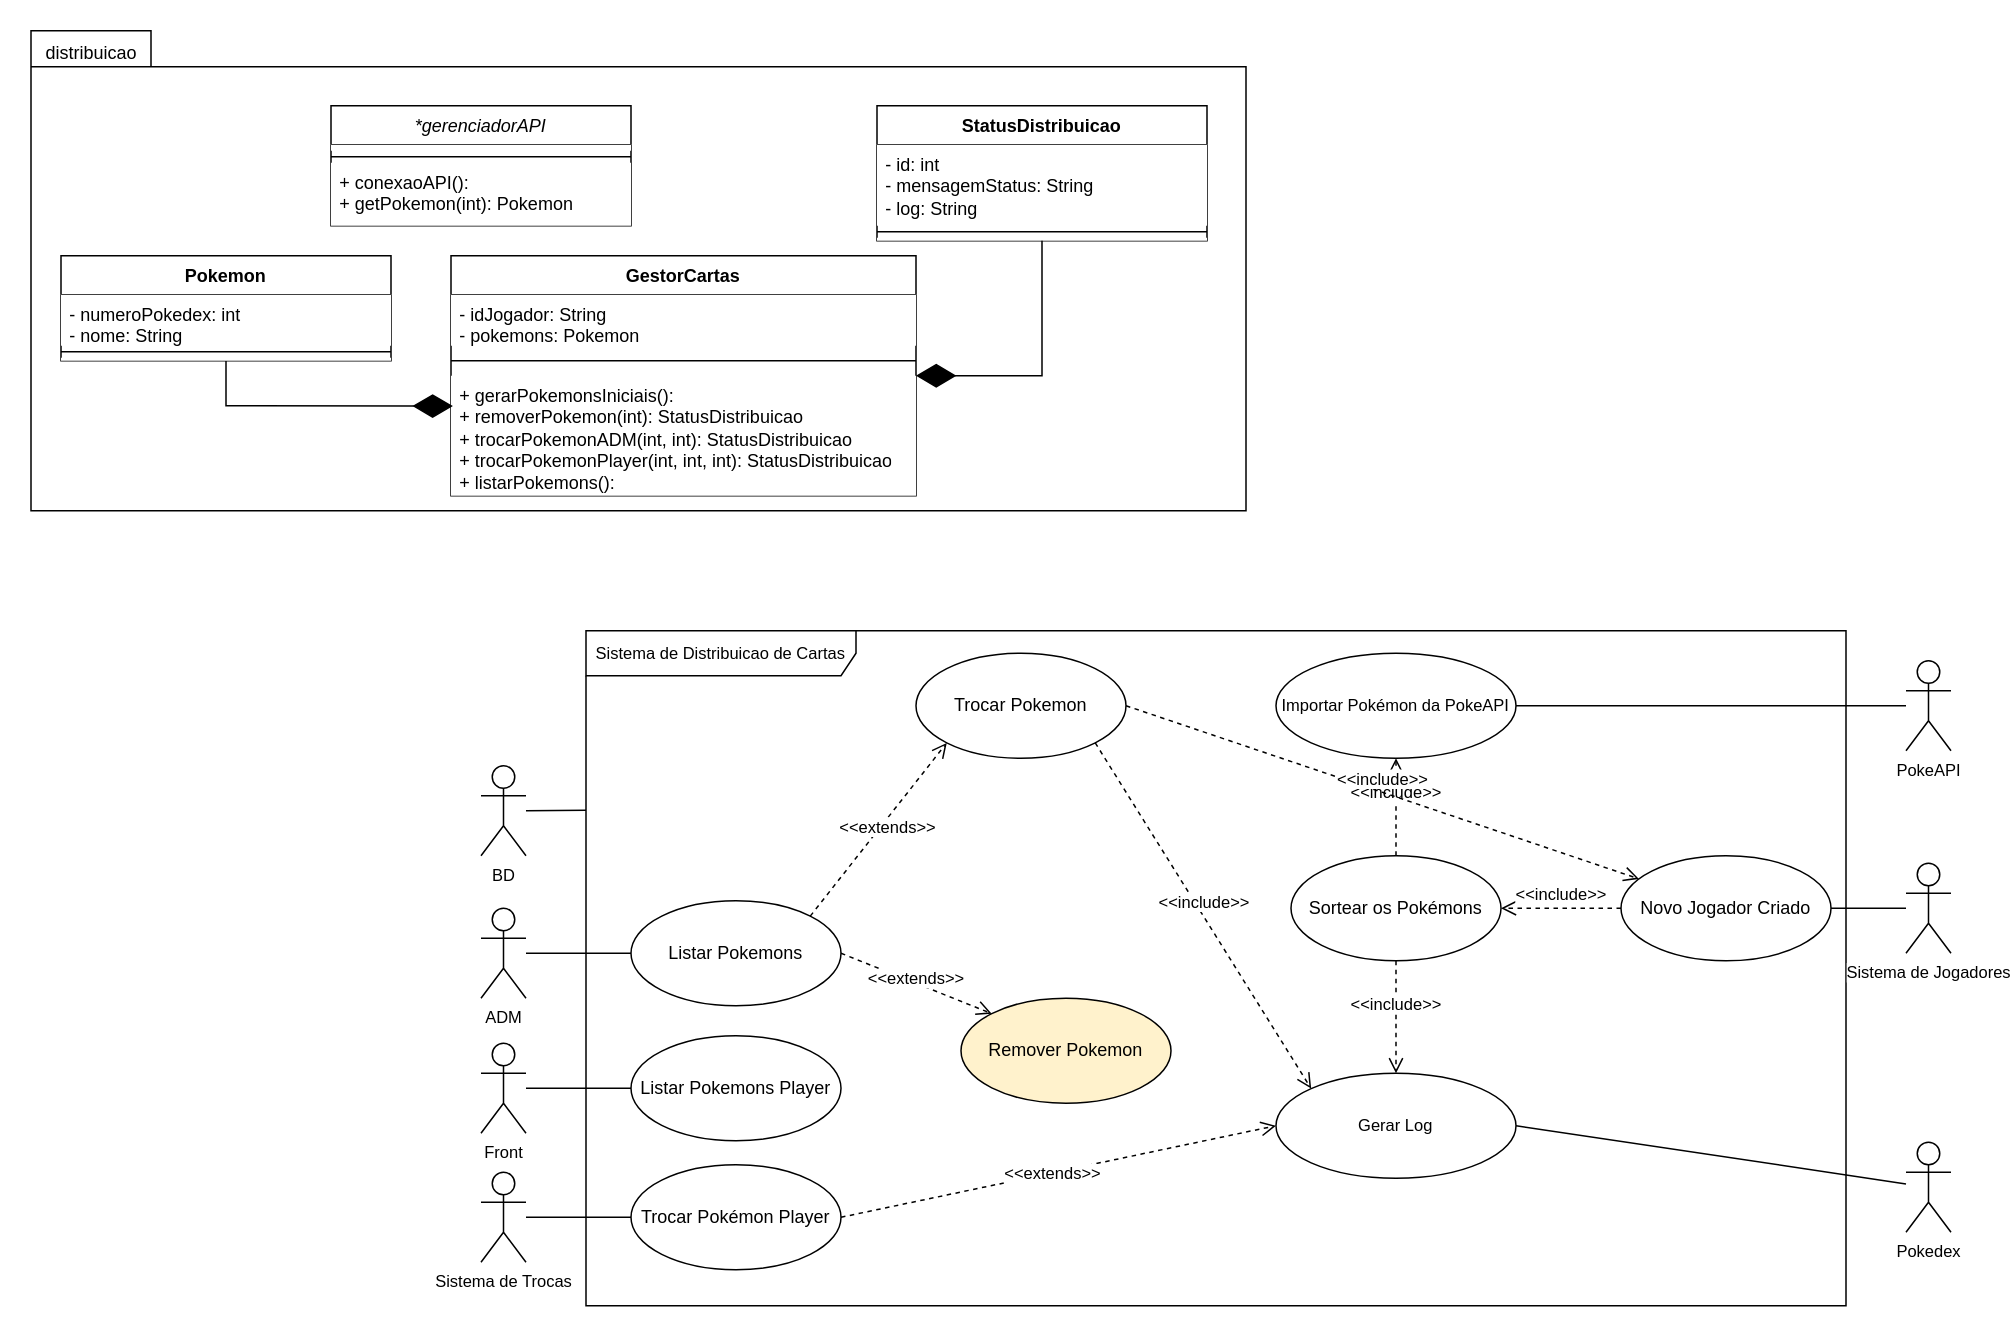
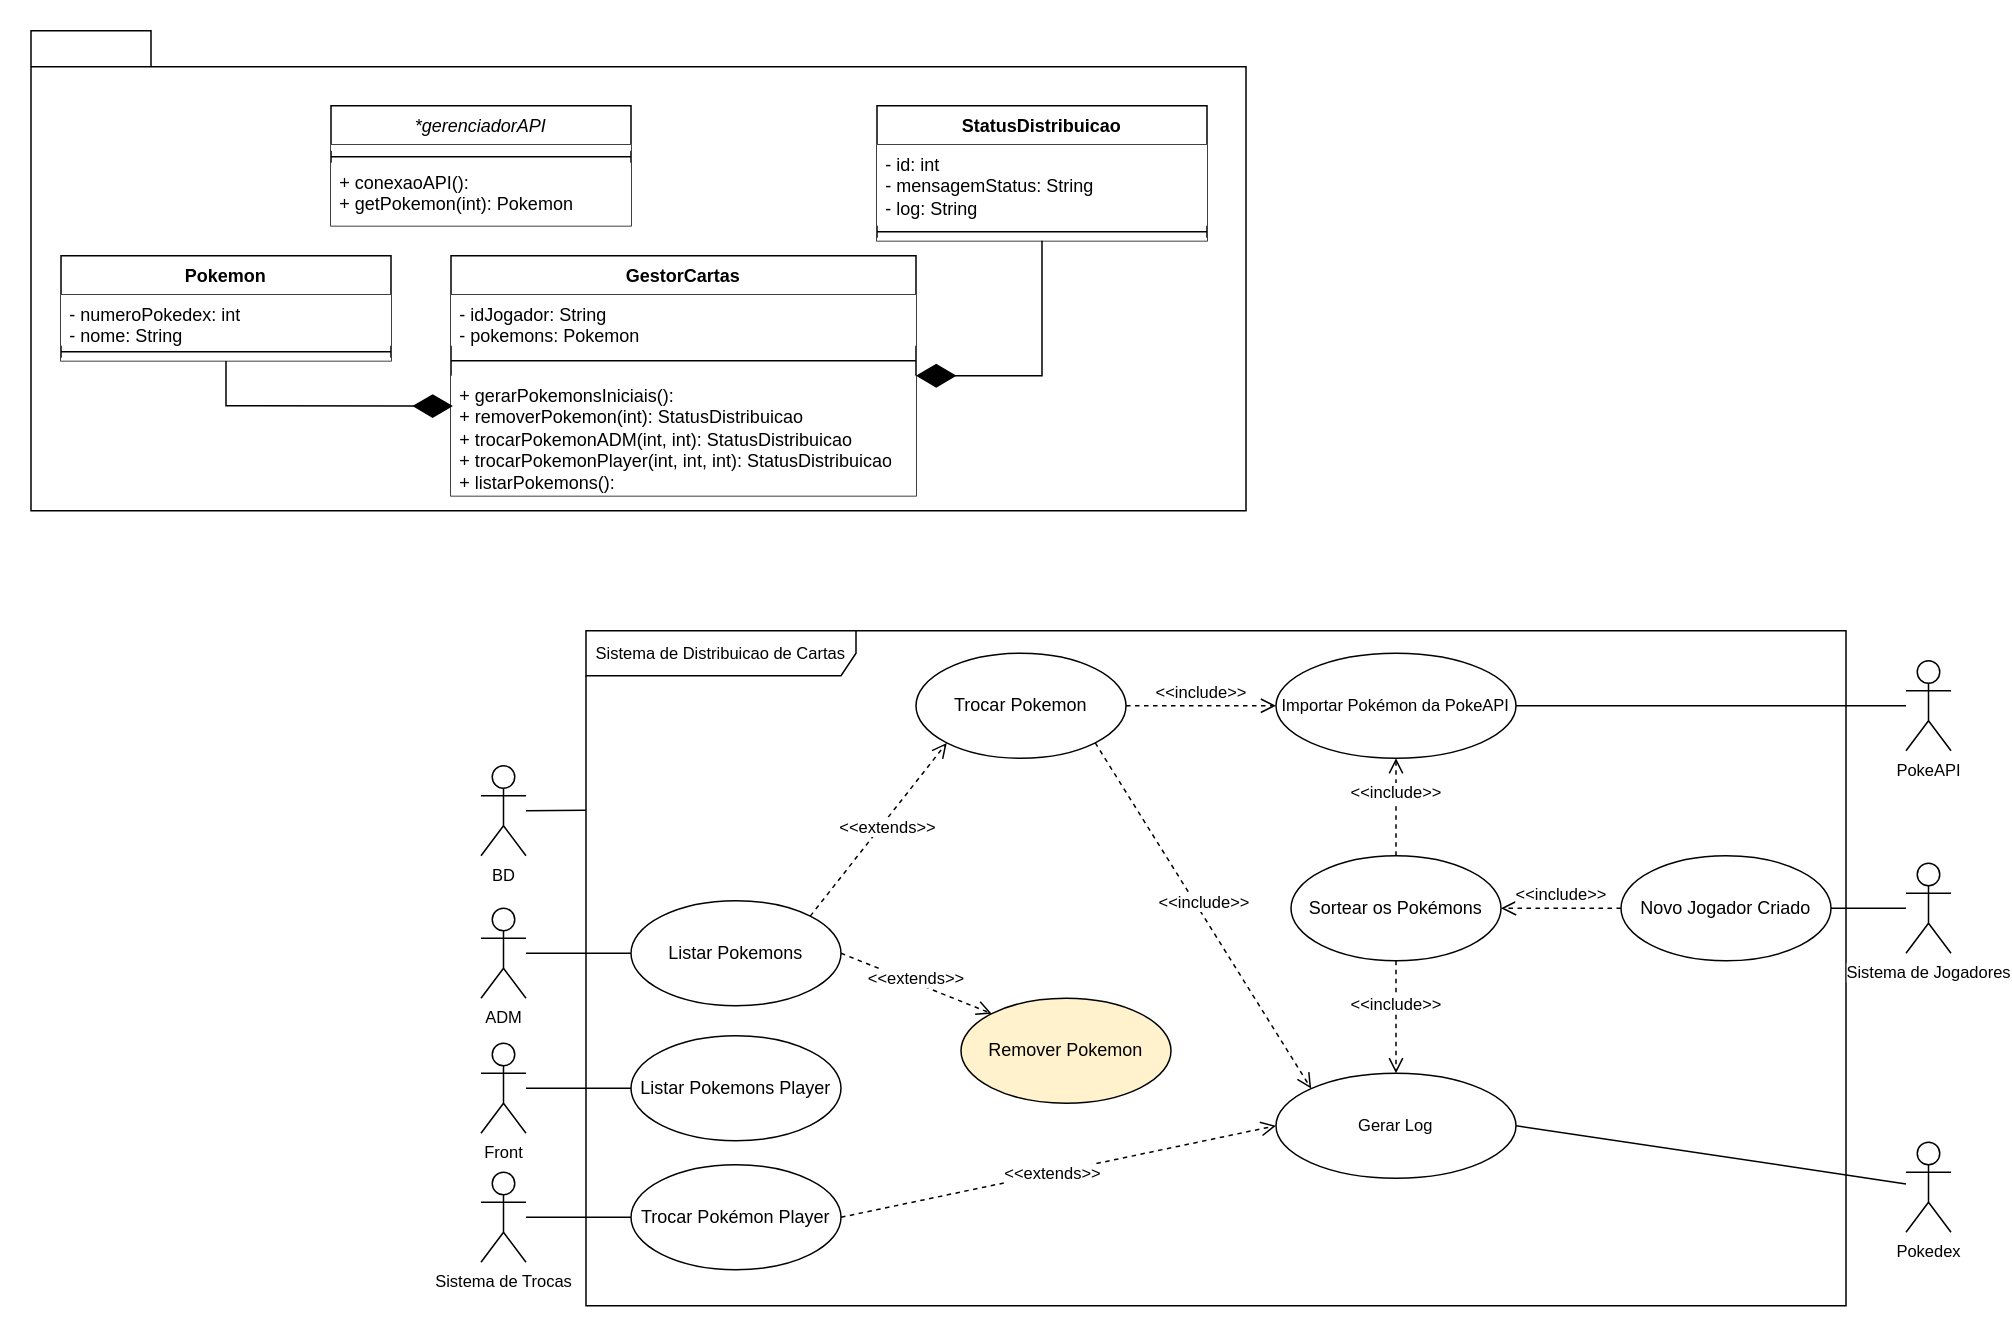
- <mxCell id="32" value="distribuicao" style="text;html=1;align=center;verticalAlign=middle;resizable=0;points=[];autosize=1;strokeColor=none;fillColor=none;" parent="1" vertex="1"><mxGeometry x="20" y="20" width="80" height="30" as="geometry" /></mxCell>
- <mxCell id="19" value="&amp;lt;&amp;lt;include&lt;span style=&quot;background-color: light-dark(#ffffff, var(--ge-dark-color, #121212)); color: light-dark(rgb(0, 0, 0), rgb(255, 255, 255));&quot;&gt;&amp;gt;&amp;gt;&lt;/span&gt;" style="html=1;verticalAlign=bottom;endArrow=open;dashed=1;endSize=8;curved=0;rounded=0;strokeColor=default;align=center;fontFamily=Helvetica;fontSize=11;fontColor=default;labelBackgroundColor=default;exitX=1;exitY=0.5;exitDx=0;exitDy=0;" parent="1" source="17" target="45" edge="1"><mxGeometry relative="1" as="geometry"><mxPoint x="870" y="340" as="sourcePoint" /><mxPoint x="690" y="480" as="targetPoint" /></mxGeometry></mxCell>
+ <mxCell id="19" value="&amp;lt;&amp;lt;include&lt;span style=&quot;background-color: light-dark(#ffffff, var(--ge-dark-color, #121212)); color: light-dark(rgb(0, 0, 0), rgb(255, 255, 255));&quot;&gt;&amp;gt;&amp;gt;&lt;/span&gt;" style="html=1;verticalAlign=bottom;endArrow=open;dashed=1;endSize=8;curved=0;rounded=0;strokeColor=default;align=center;fontFamily=Helvetica;fontSize=11;fontColor=default;labelBackgroundColor=default;exitX=1;exitY=0.5;exitDx=0;exitDy=0;" parent="1" source="17" target="5" edge="1"><mxGeometry relative="1" as="geometry"><mxPoint x="870" y="340" as="sourcePoint" /><mxPoint x="690" y="480" as="targetPoint" /></mxGeometry></mxCell>
